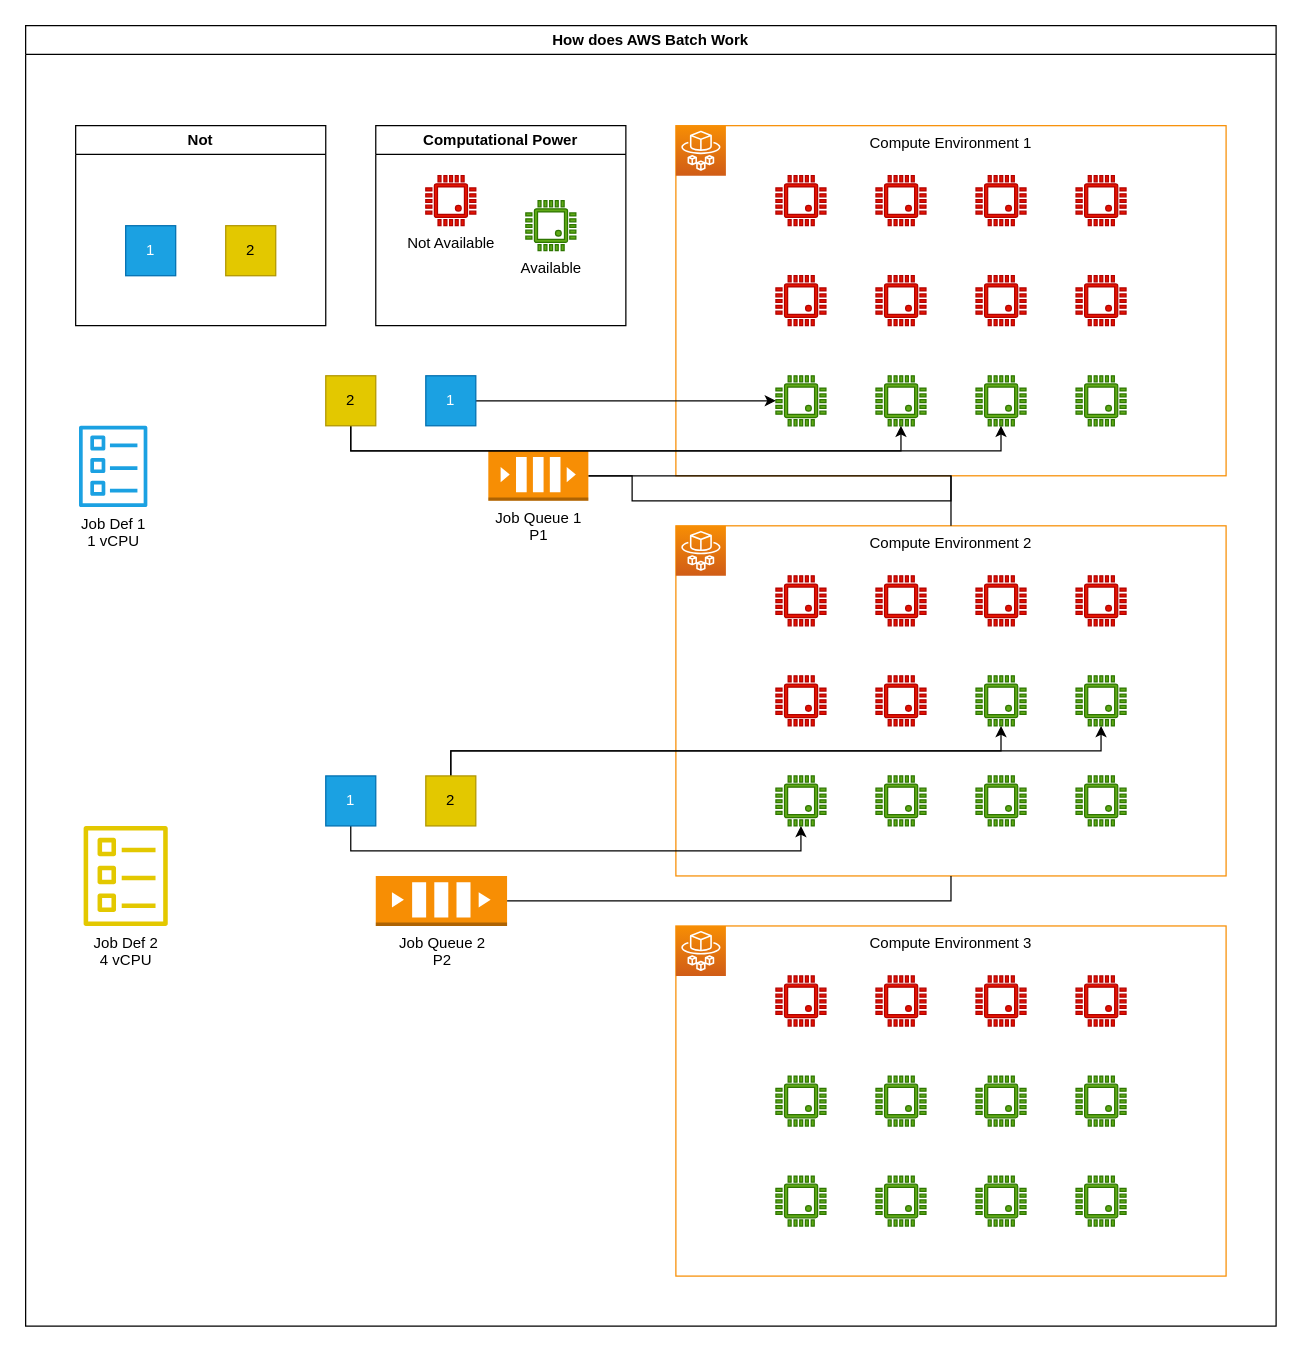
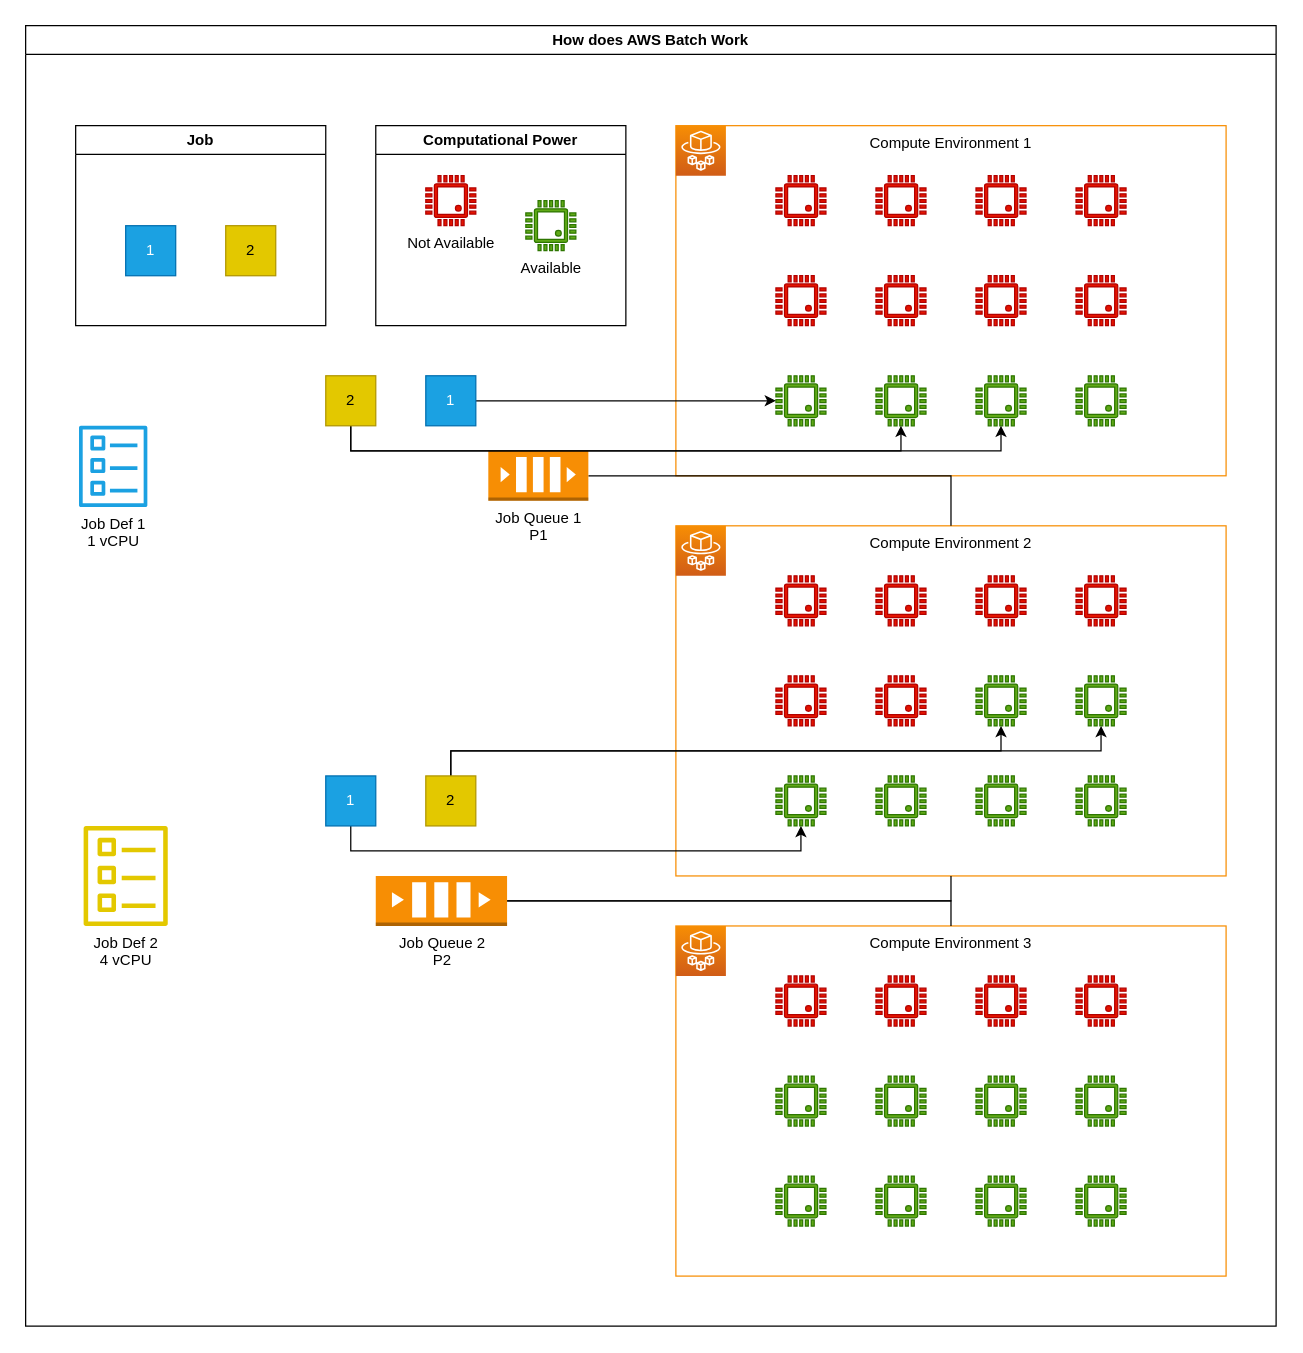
- <mxCell id="65" value="Not" style="swimlane;whiteSpace=wrap;html=1;" parent="62" vertex="1"><mxGeometry x="40" y="80" width="200" height="160" as="geometry" /></mxCell>
+ <mxCell id="65" value="Job" style="swimlane;whiteSpace=wrap;html=1;" parent="62" vertex="1"><mxGeometry x="40" y="80" width="200" height="160" as="geometry" /></mxCell>
- <mxCell id="45" style="edgeStyle=orthogonalEdgeStyle;rounded=0;orthogonalLoop=1;jettySize=auto;html=1;exitX=1;exitY=0.5;exitDx=0;exitDy=0;exitPerimeter=0;entryX=0.5;entryY=1;entryDx=0;entryDy=0;endArrow=none;endFill=0;" parent="1" source="47" target="4" edge="1"><mxGeometry relative="1" as="geometry" /></mxCell>
+ <mxCell id="50" style="edgeStyle=orthogonalEdgeStyle;rounded=0;orthogonalLoop=1;jettySize=auto;html=1;exitX=1;exitY=0.5;exitDx=0;exitDy=0;exitPerimeter=0;entryX=0.5;entryY=0;entryDx=0;entryDy=0;endArrow=none;endFill=0;" parent="1" source="51" target="2" edge="1"><mxGeometry relative="1" as="geometry" /></mxCell>
